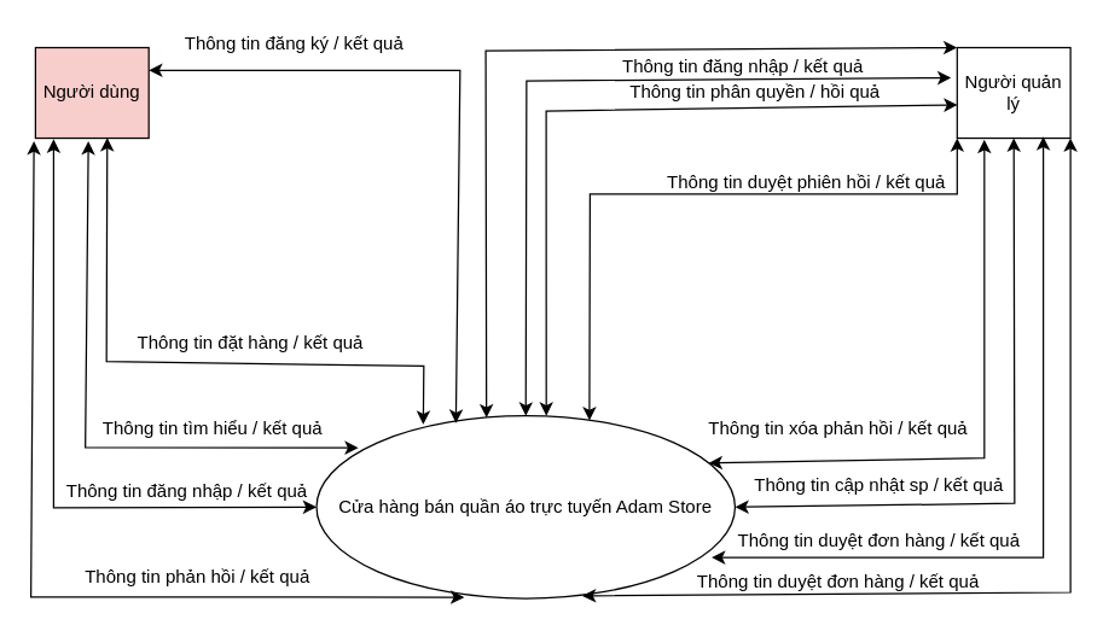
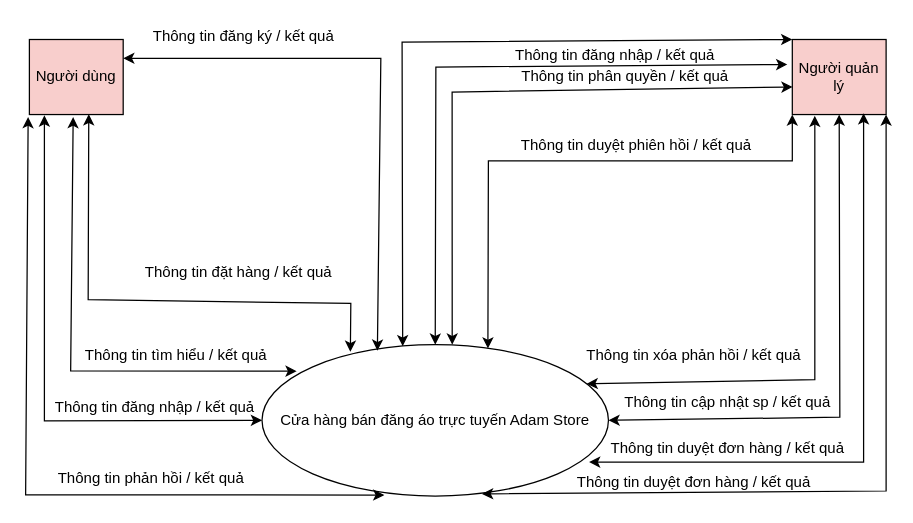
- <mxCell id="24" value="Thông tin phân quyền / hồi quả" style="text;html=1;align=center;verticalAlign=middle;resizable=0;points=[];autosize=1;strokeColor=none;fillColor=none;" parent="1" vertex="1"><mxGeometry x="411" y="52" width="175" height="18" as="geometry" /></mxCell>
+ <mxCell id="24" value="Thông tin phân quyền / kết quả" style="text;html=1;align=center;verticalAlign=middle;resizable=0;points=[];autosize=1;strokeColor=none;fillColor=none;" parent="1" vertex="1"><mxGeometry x="411" y="52" width="175" height="18" as="geometry" /></mxCell>
- <mxCell id="4" value="Người quản lý" style="rounded=0;whiteSpace=wrap;html=1;" parent="1" vertex="1"><mxGeometry x="633" y="31" width="75" height="60" as="geometry" /></mxCell>
+ <mxCell id="4" value="Người quản lý" style="rounded=0;whiteSpace=wrap;html=1;fillColor=#f8cecc;" parent="1" vertex="1"><mxGeometry x="633" y="31" width="75" height="60" as="geometry" /></mxCell>
- <mxCell id="25" value="Thông tin duyệt phiên hồi / kết quả" style="text;html=1;align=center;verticalAlign=middle;resizable=0;points=[];autosize=1;strokeColor=none;fillColor=none;" parent="1" vertex="1"><mxGeometry x="436" y="112" width="194" height="18" as="geometry" /></mxCell>
+ <mxCell id="25" value="Thông tin duyệt phiên hồi / kết quả" style="text;html=1;align=center;verticalAlign=middle;resizable=0;points=[];autosize=1;strokeColor=none;fillColor=none;" parent="1" vertex="1"><mxGeometry x="411" y="107" width="194" height="18" as="geometry" /></mxCell>
- <mxCell id="21" value="Thông tin đặt hàng / kết quả" style="text;html=1;align=center;verticalAlign=middle;resizable=0;points=[];autosize=1;strokeColor=none;fillColor=none;" parent="1" vertex="1"><mxGeometry x="85" y="218" width="159" height="18" as="geometry" /></mxCell>
+ <mxCell id="21" value="Thông tin đặt hàng / kết quả" style="text;html=1;align=center;verticalAlign=middle;resizable=0;points=[];autosize=1;strokeColor=none;fillColor=none;" parent="1" vertex="1"><mxGeometry x="110" y="208" width="159" height="18" as="geometry" /></mxCell>
- <mxCell id="2" value="&lt;span style=&quot;&quot;&gt;Cửa hàng bán quần áo trực tuyến Adam Store&lt;/span&gt;" style="ellipse;whiteSpace=wrap;html=1;" parent="1" vertex="1"><mxGeometry x="209" y="275" width="277" height="121" as="geometry" /></mxCell>
+ <mxCell id="2" value="&lt;span style=&quot;&quot;&gt;Cửa hàng bán đăng áo trực tuyến Adam Store&lt;/span&gt;" style="ellipse;whiteSpace=wrap;html=1;" parent="1" vertex="1"><mxGeometry x="209" y="275" width="277" height="121" as="geometry" /></mxCell>
- <mxCell id="18" value="Thông tin phản hồi / kết quả" style="text;html=1;align=center;verticalAlign=middle;resizable=0;points=[];autosize=1;strokeColor=none;fillColor=none;" parent="1" vertex="1"><mxGeometry x="50" y="373" width="159" height="18" as="geometry" /></mxCell>
+ <mxCell id="18" value="Thông tin phản hồi / kết quả" style="text;html=1;align=center;verticalAlign=middle;resizable=0;points=[];autosize=1;strokeColor=none;fillColor=none;" parent="1" vertex="1"><mxGeometry x="40" y="373" width="159" height="18" as="geometry" /></mxCell>
